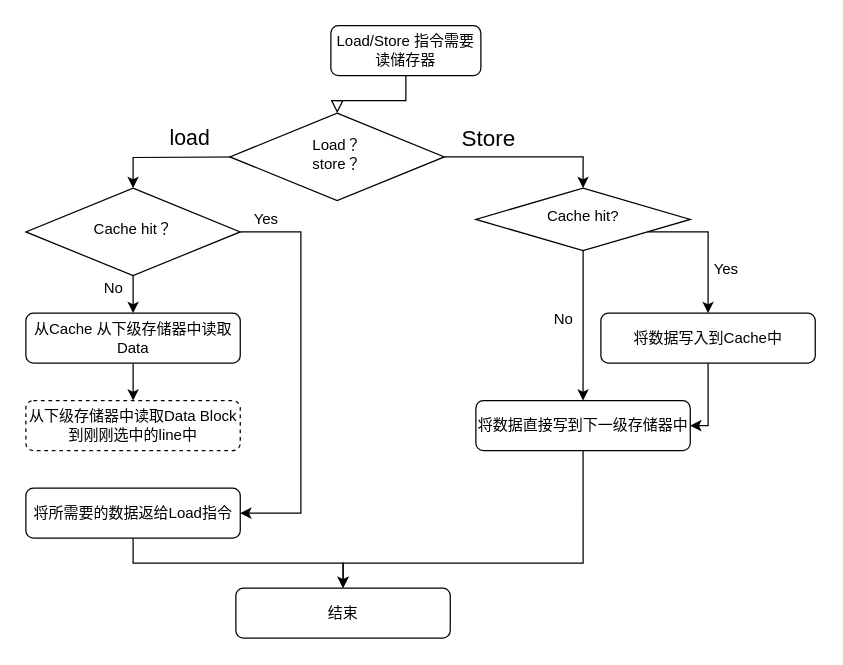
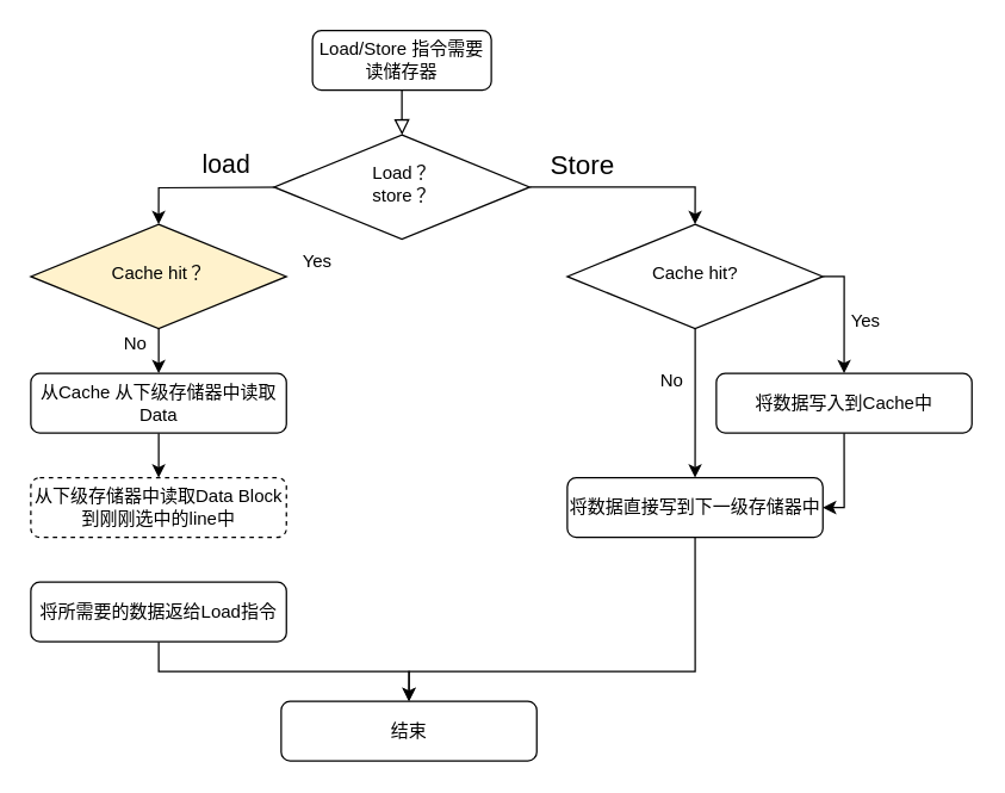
- <mxCell id="3" value="&lt;font style=&quot;font-size: 12px;&quot;&gt;Load/Store 指令需要读储存器&lt;/font&gt;" style="rounded=1;whiteSpace=wrap;html=1;fontSize=12;glass=0;strokeWidth=1;shadow=0;" parent="1" vertex="1"><mxGeometry x="264" y="20" width="120" height="40" as="geometry" /></mxCell>
+ <mxCell id="3" value="&lt;font style=&quot;font-size: 12px;&quot;&gt;Load/Store 指令需要读储存器&lt;/font&gt;" style="rounded=1;whiteSpace=wrap;html=1;fontSize=12;glass=0;strokeWidth=1;shadow=0;" parent="1" vertex="1"><mxGeometry x="209" y="20" width="120" height="40" as="geometry" /></mxCell>
- <mxCell id="11" value="Cache hit?" style="rhombus;whiteSpace=wrap;html=1;shadow=0;fontFamily=Helvetica;fontSize=12;align=center;strokeWidth=1;spacing=6;spacingTop=-4;" parent="1" vertex="1"><mxGeometry x="380" y="150" width="171.5" height="50" as="geometry" /></mxCell>
+ <mxCell id="11" value="Cache hit?" style="rhombus;whiteSpace=wrap;html=1;shadow=0;fontFamily=Helvetica;fontSize=12;align=center;strokeWidth=1;spacing=6;spacingTop=-4;" parent="1" vertex="1"><mxGeometry x="380" y="150" width="171.5" height="70" as="geometry" /></mxCell>
- <mxCell id="14" value="Cache hit？" style="rhombus;whiteSpace=wrap;html=1;shadow=0;fontFamily=Helvetica;fontSize=12;align=center;strokeWidth=1;spacing=6;spacingTop=-4;" parent="1" vertex="1"><mxGeometry x="20" y="150" width="171.5" height="70" as="geometry" /></mxCell>
+ <mxCell id="14" value="Cache hit？" style="rhombus;whiteSpace=wrap;html=1;shadow=0;fontFamily=Helvetica;fontSize=12;align=center;strokeWidth=1;spacing=6;spacingTop=-4;fillColor=#fff2cc;" parent="1" vertex="1"><mxGeometry x="20" y="150" width="171.5" height="70" as="geometry" /></mxCell>
- <mxCell id="13" style="edgeStyle=orthogonalEdgeStyle;rounded=0;orthogonalLoop=1;jettySize=auto;html=1;entryX=1;entryY=0.5;entryDx=0;entryDy=0;fontSize=12;exitX=1;exitY=0.5;exitDx=0;exitDy=0;" parent="1" source="14" target="19" edge="1"><mxGeometry relative="1" as="geometry"><Array as="points"><mxPoint x="240" y="185" /><mxPoint x="240" y="410" /></Array></mxGeometry></mxCell>
